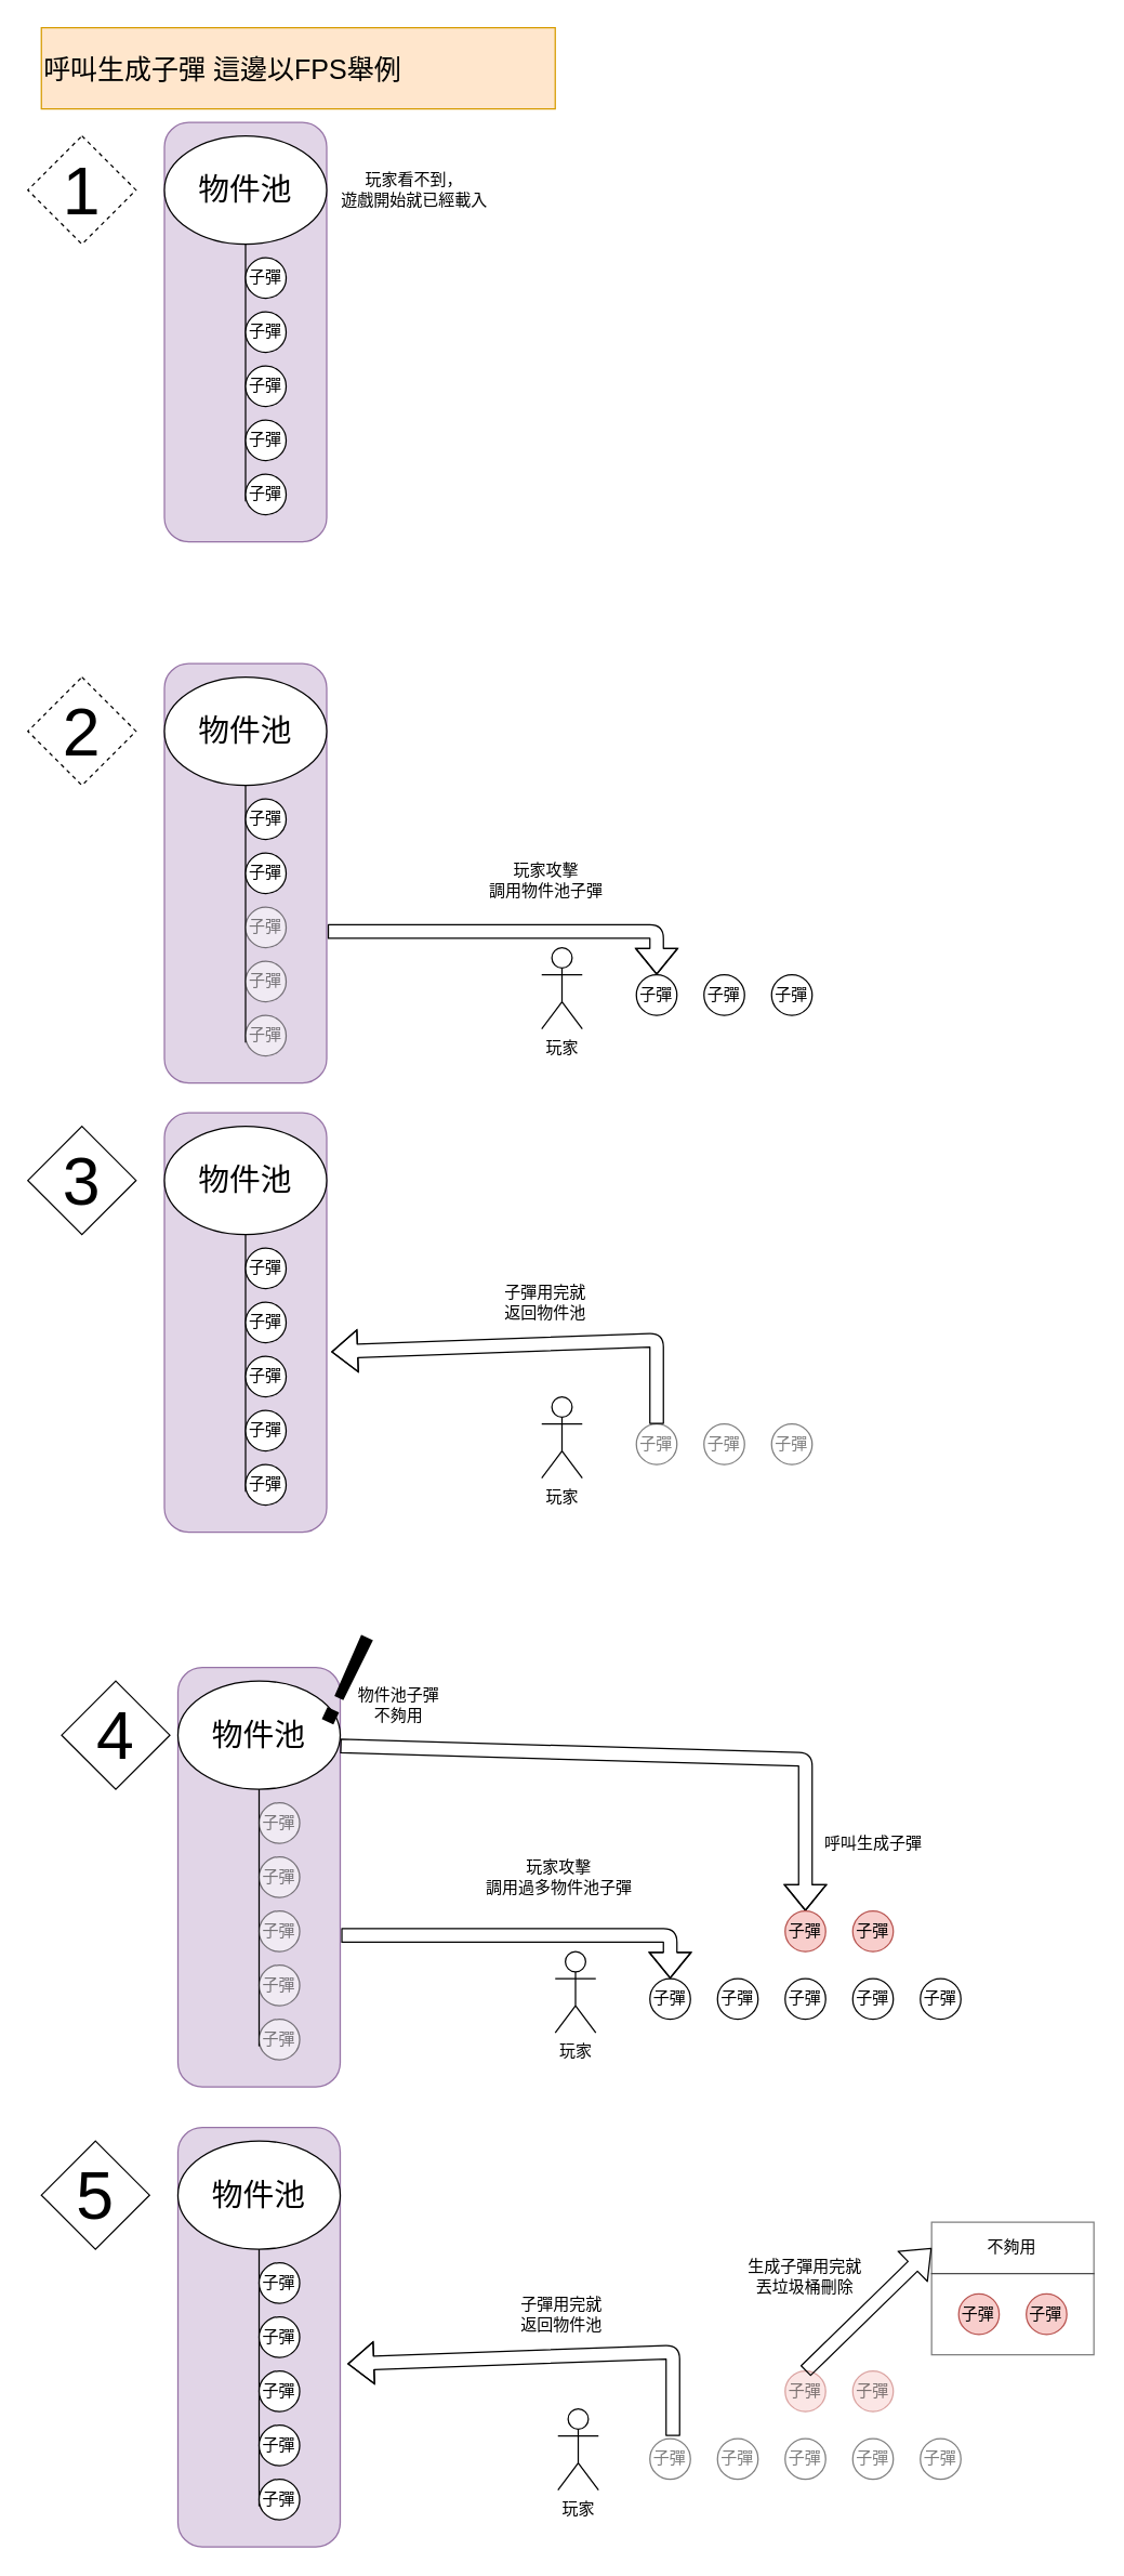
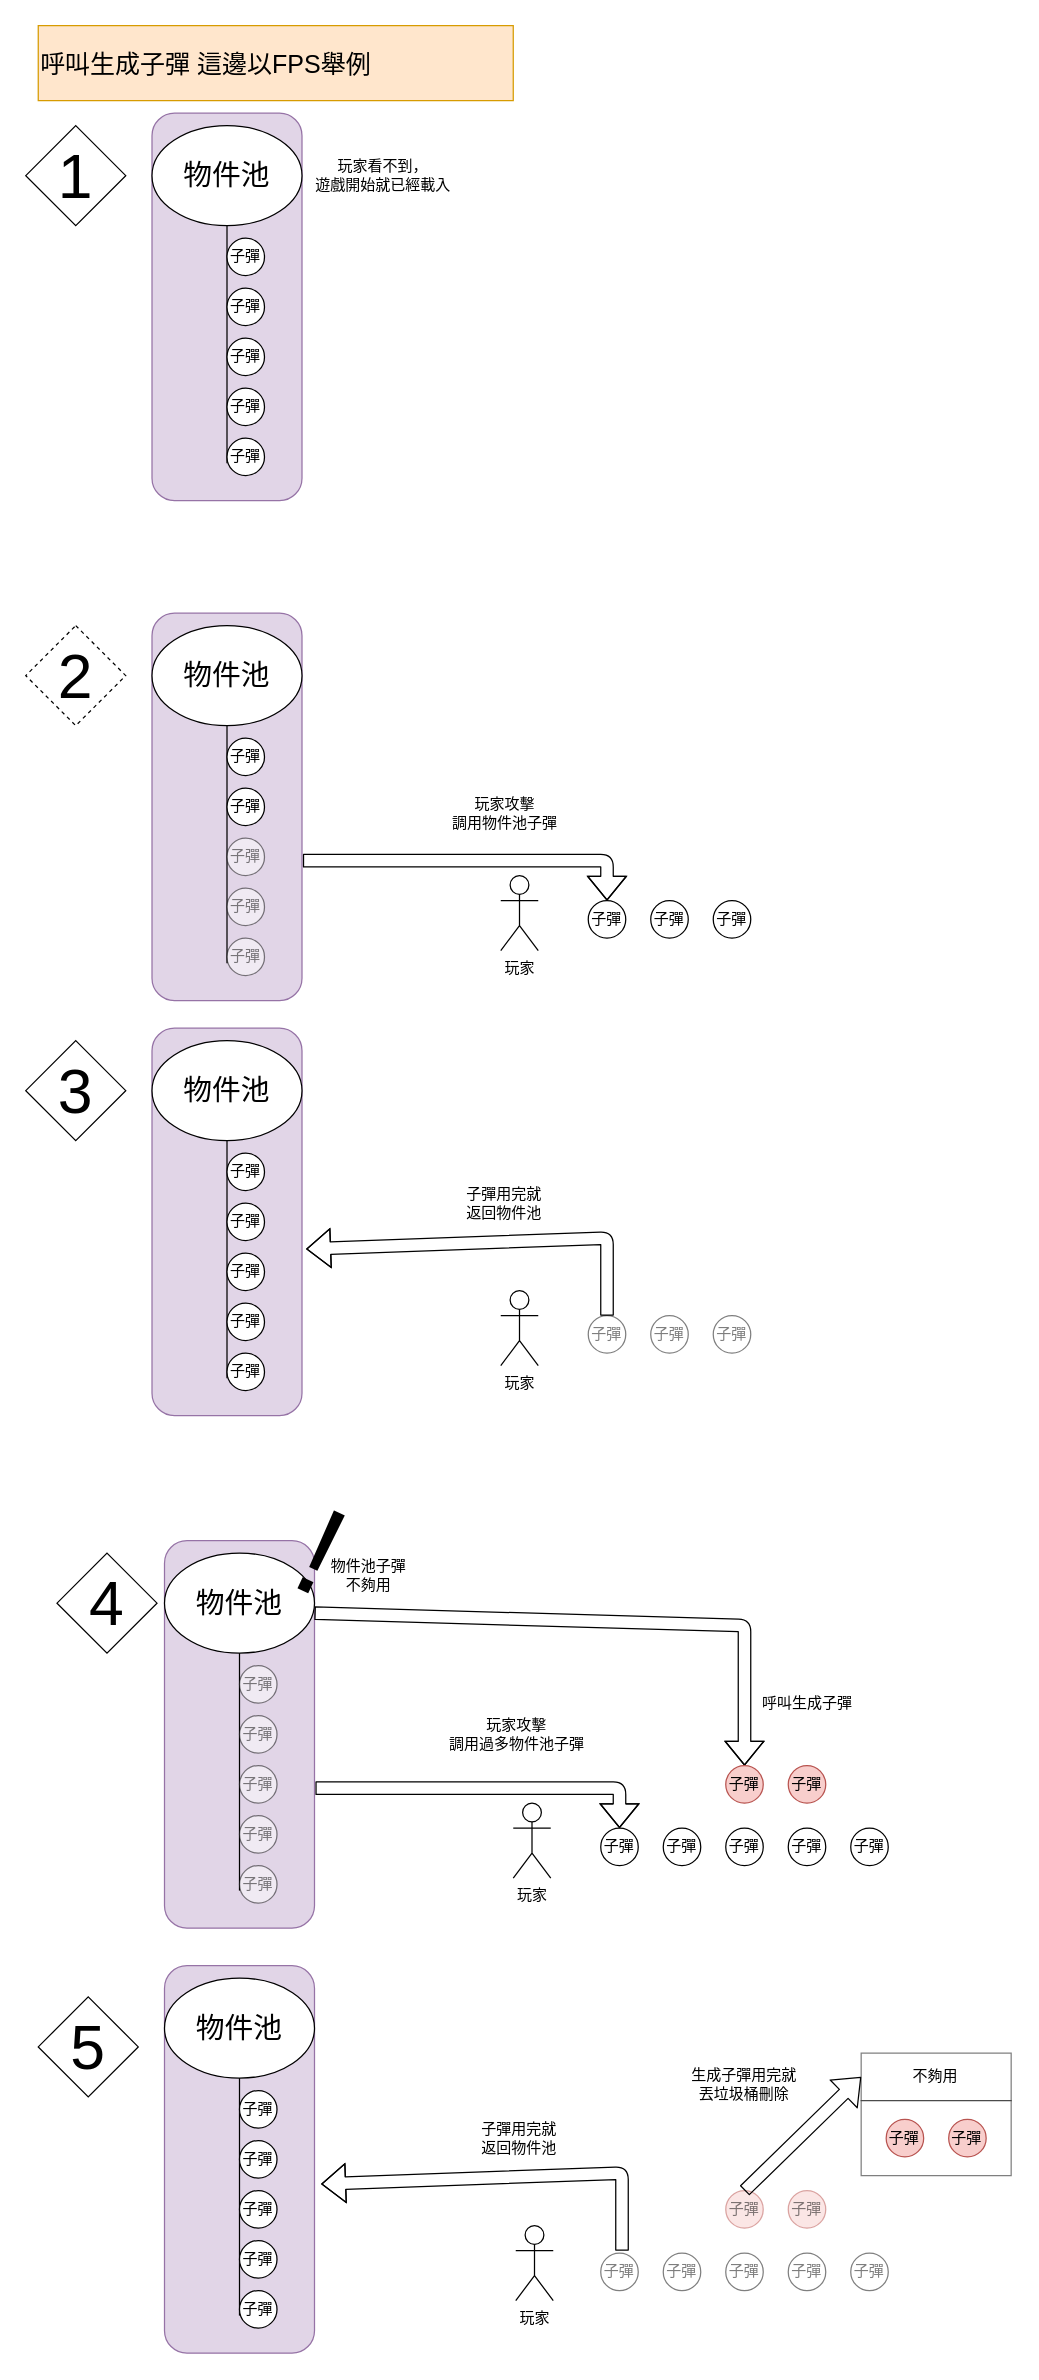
- <mxCell id="12" value="&lt;font style=&quot;font-size: 50px&quot;&gt;1&lt;/font&gt;" style="rhombus;whiteSpace=wrap;html=1;dashed=1;" vertex="1" parent="1"><mxGeometry x="20" y="100" width="80" height="80" as="geometry" /></mxCell>
+ <mxCell id="12" value="&lt;font style=&quot;font-size: 50px&quot;&gt;1&lt;/font&gt;" style="rhombus;whiteSpace=wrap;html=1;" vertex="1" parent="1"><mxGeometry x="20" y="100" width="80" height="80" as="geometry" /></mxCell>
- <mxCell id="74" value="&lt;span style=&quot;font-size: 50px&quot;&gt;5&lt;br&gt;&lt;/span&gt;" style="rhombus;whiteSpace=wrap;html=1;" vertex="1" parent="1"><mxGeometry x="30" y="1582" width="80" height="80" as="geometry" /></mxCell>
+ <mxCell id="74" value="&lt;span style=&quot;font-size: 50px&quot;&gt;5&lt;br&gt;&lt;/span&gt;" style="rhombus;whiteSpace=wrap;html=1;" vertex="1" parent="1"><mxGeometry x="30" y="1597" width="80" height="80" as="geometry" /></mxCell>
- <mxCell id="90" value="生成子彈用完就&lt;br&gt;丟垃圾桶刪除" style="text;html=1;strokeColor=none;fillColor=none;align=center;verticalAlign=middle;whiteSpace=wrap;rounded=0;opacity=50;" vertex="1" parent="1"><mxGeometry x="530" y="1652" width="130" height="60" as="geometry" /></mxCell>
+ <mxCell id="90" value="生成子彈用完就&lt;br&gt;丟垃圾桶刪除" style="text;html=1;strokeColor=none;fillColor=none;align=center;verticalAlign=middle;whiteSpace=wrap;rounded=0;opacity=50;" vertex="1" parent="1"><mxGeometry x="530" y="1637" width="130" height="60" as="geometry" /></mxCell>
